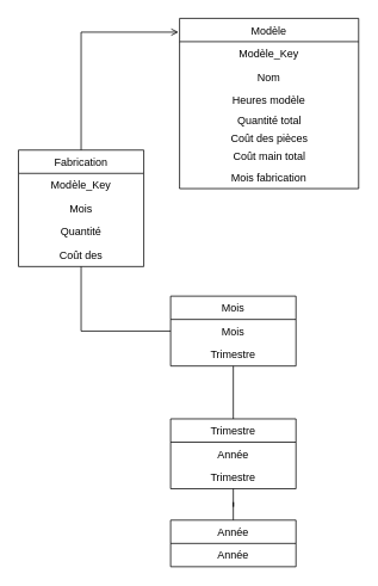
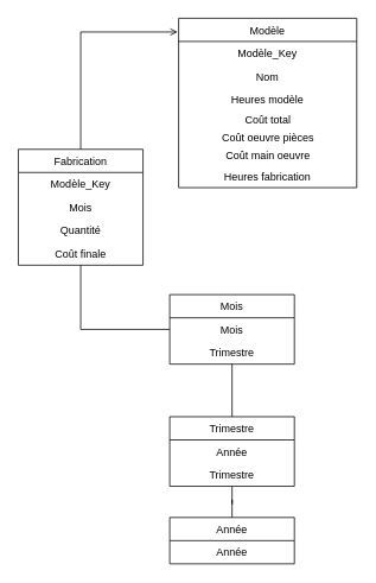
- <mxCell id="23" value="Quantité total" style="text;html=1;align=center;verticalAlign=middle;resizable=0;points=[];autosize=1;strokeColor=none;fontSize=12;" parent="19" vertex="1"><mxGeometry y="104" width="200" height="20" as="geometry" /></mxCell>
+ <mxCell id="23" value="Coût total" style="text;html=1;align=center;verticalAlign=middle;resizable=0;points=[];autosize=1;strokeColor=none;fontSize=12;" parent="19" vertex="1"><mxGeometry y="104" width="200" height="20" as="geometry" /></mxCell>
- <mxCell id="24" value="Coût des pièces" style="text;html=1;align=center;verticalAlign=middle;resizable=0;points=[];autosize=1;strokeColor=none;fontSize=12;" parent="19" vertex="1"><mxGeometry y="124" width="200" height="20" as="geometry" /></mxCell>
+ <mxCell id="24" value="Coût oeuvre pièces" style="text;html=1;align=center;verticalAlign=middle;resizable=0;points=[];autosize=1;strokeColor=none;fontSize=12;" parent="19" vertex="1"><mxGeometry y="124" width="200" height="20" as="geometry" /></mxCell>
- <mxCell id="25" value="Coût main total" style="text;html=1;align=center;verticalAlign=middle;resizable=0;points=[];autosize=1;strokeColor=none;fontSize=12;" parent="19" vertex="1"><mxGeometry y="144" width="200" height="20" as="geometry" /></mxCell>
+ <mxCell id="25" value="Coût main oeuvre" style="text;html=1;align=center;verticalAlign=middle;resizable=0;points=[];autosize=1;strokeColor=none;fontSize=12;" parent="19" vertex="1"><mxGeometry y="144" width="200" height="20" as="geometry" /></mxCell>
- <mxCell id="26" value="Mois fabrication" style="text;strokeColor=none;fillColor=none;align=center;verticalAlign=top;spacingLeft=4;spacingRight=4;overflow=hidden;rotatable=0;points=[[0,0.5],[1,0.5]];portConstraint=eastwest;" parent="19" vertex="1"><mxGeometry y="164" width="200" height="26" as="geometry" /></mxCell>
+ <mxCell id="26" value="Heures fabrication" style="text;strokeColor=none;fillColor=none;align=center;verticalAlign=top;spacingLeft=4;spacingRight=4;overflow=hidden;rotatable=0;points=[[0,0.5],[1,0.5]];portConstraint=eastwest;" parent="19" vertex="1"><mxGeometry y="164" width="200" height="26" as="geometry" /></mxCell>
- <mxCell id="6" value="Coût des" style="text;strokeColor=none;fillColor=none;align=center;verticalAlign=top;spacingLeft=4;spacingRight=4;overflow=hidden;rotatable=0;points=[[0,0.5],[1,0.5]];portConstraint=eastwest;fontSize=12;" parent="2" vertex="1"><mxGeometry y="104" width="140" height="26" as="geometry" /></mxCell>
+ <mxCell id="6" value="Coût finale" style="text;strokeColor=none;fillColor=none;align=center;verticalAlign=top;spacingLeft=4;spacingRight=4;overflow=hidden;rotatable=0;points=[[0,0.5],[1,0.5]];portConstraint=eastwest;fontSize=12;" parent="2" vertex="1"><mxGeometry y="104" width="140" height="26" as="geometry" /></mxCell>
